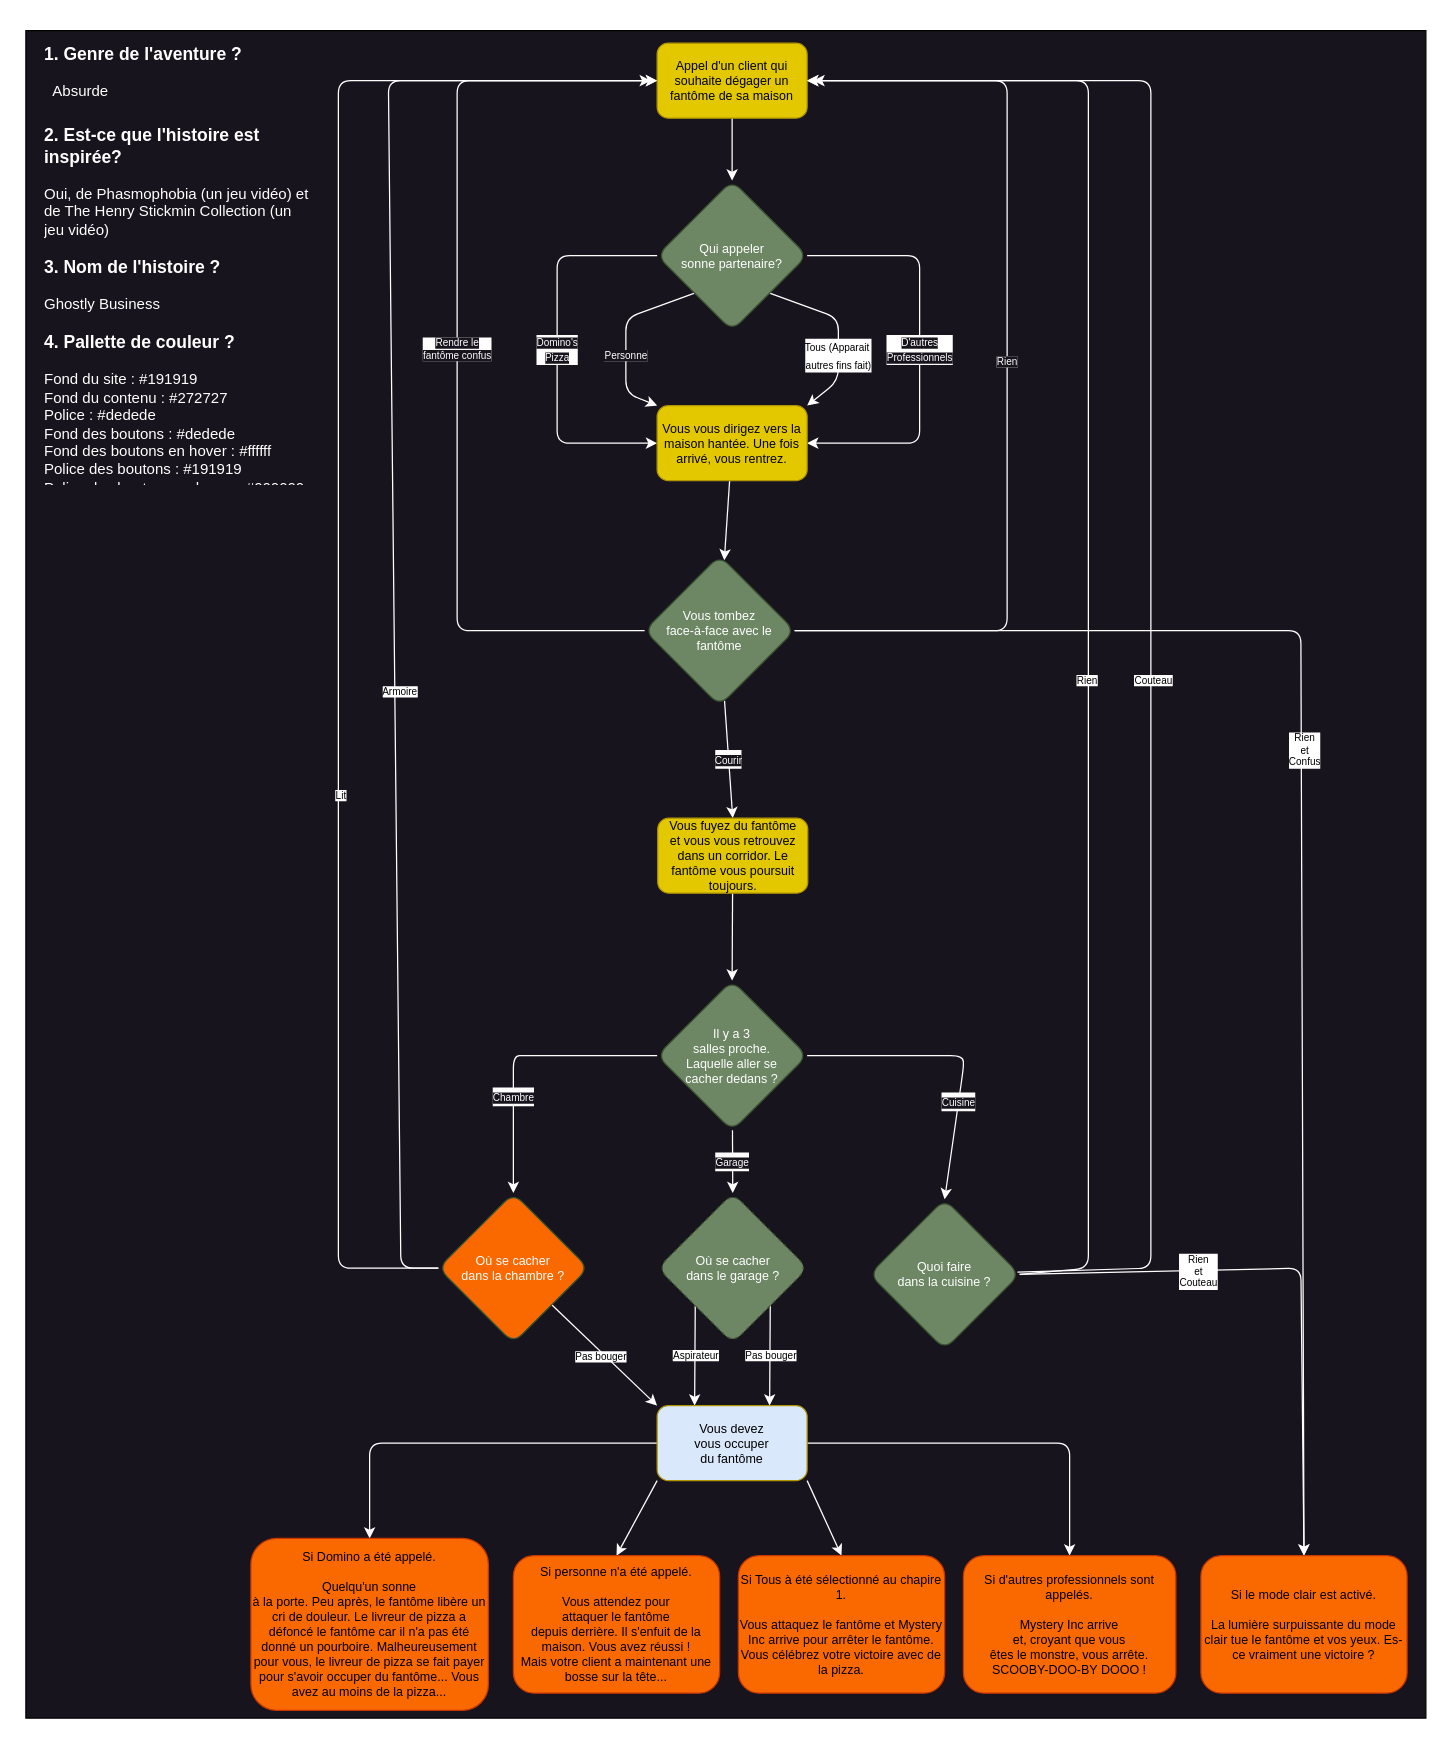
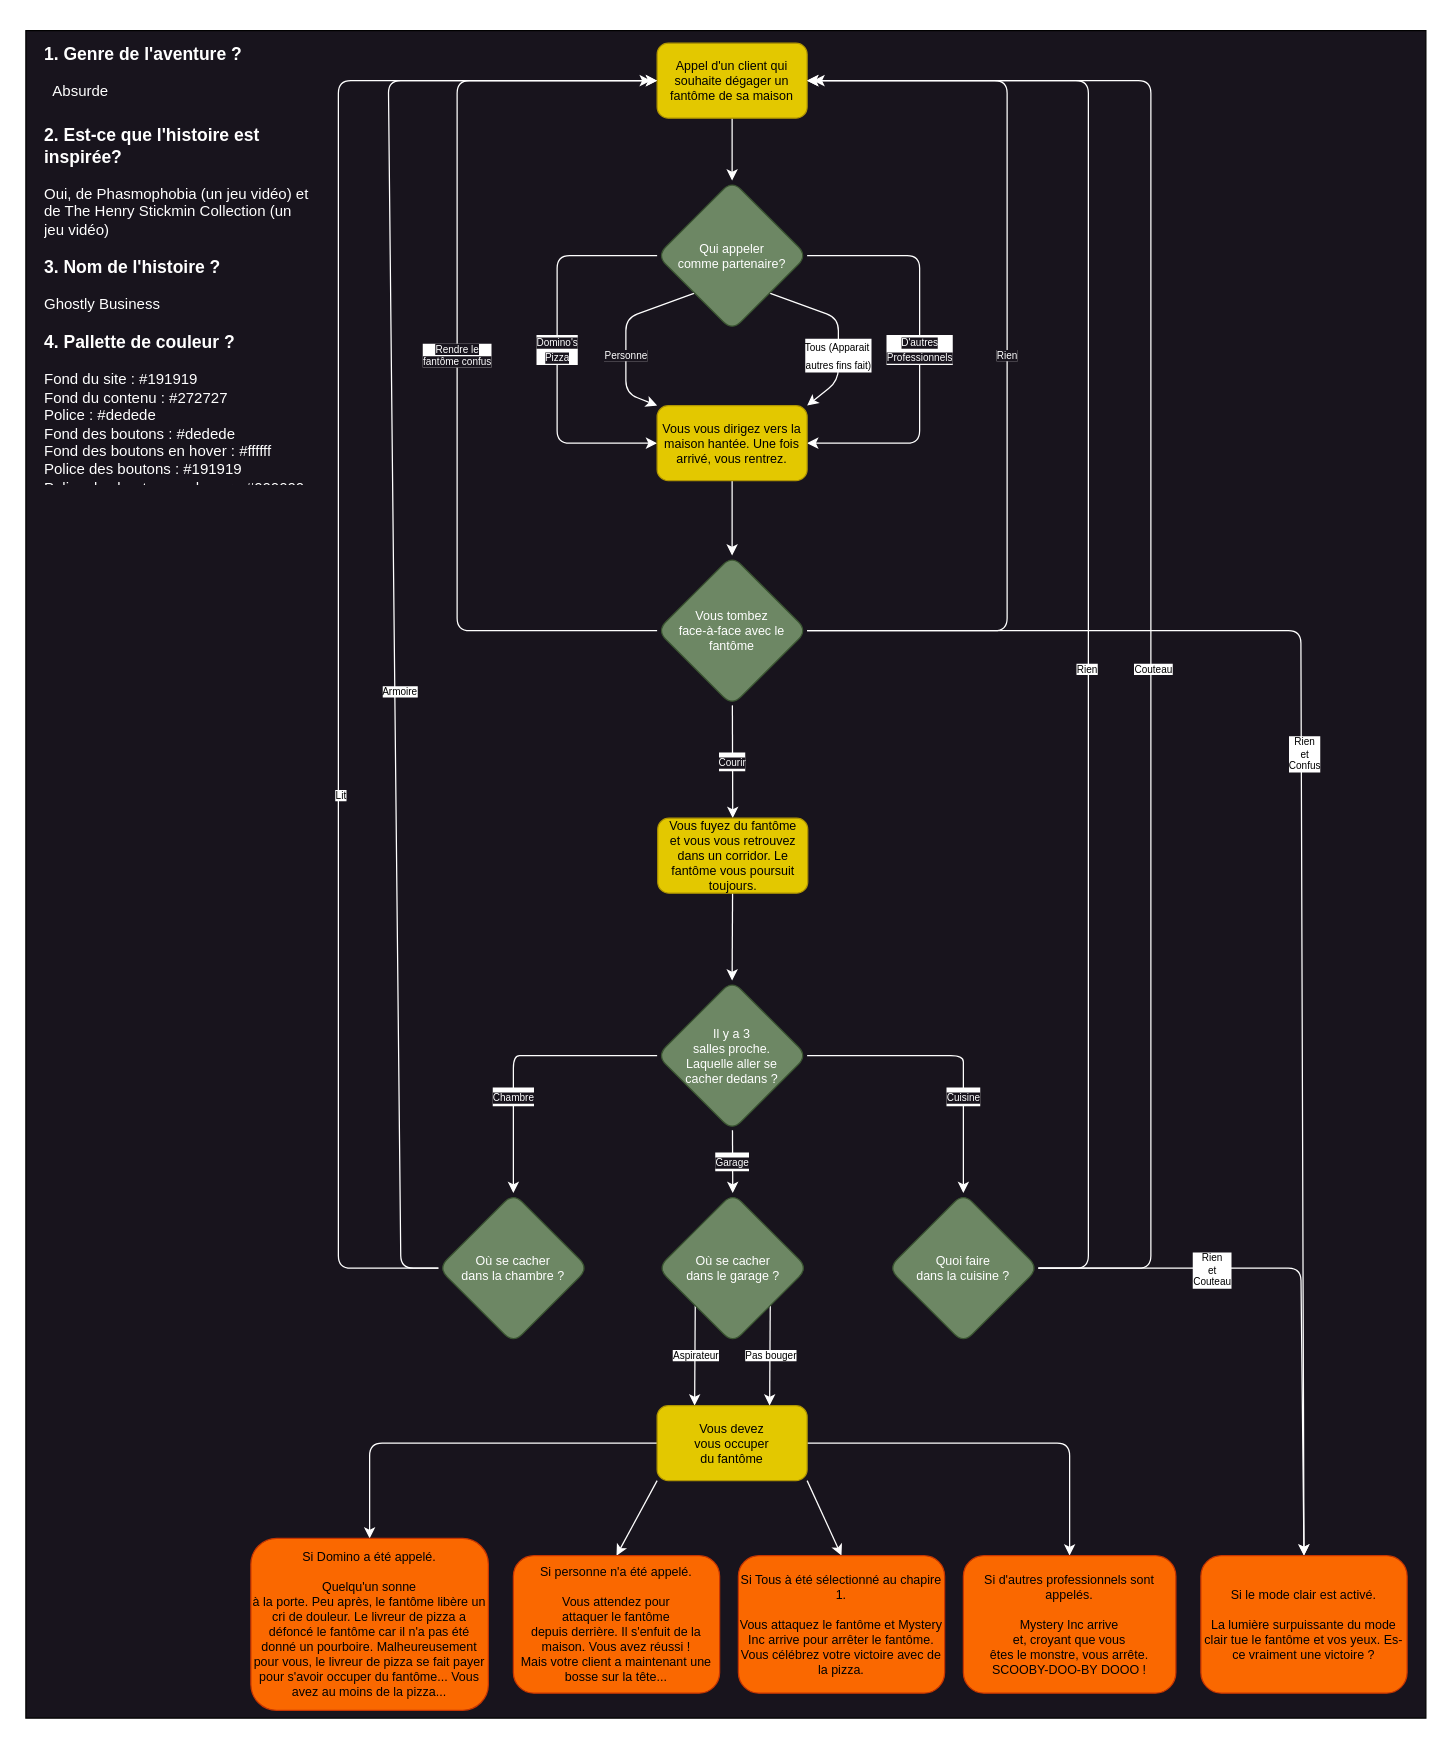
- <mxCell id="9" value="&lt;span style=&quot;font-size: 10px;&quot;&gt;Qui appeler&lt;br&gt;sonne partenaire?&lt;br&gt;&lt;/span&gt;" style="rhombus;whiteSpace=wrap;html=1;fontSize=8;rounded=1;fillColor=#6d8764;fontColor=#ffffff;strokeColor=#3A5431;" parent="1" vertex="1"><mxGeometry x="525" y="144" width="120" height="120" as="geometry" /></mxCell>
+ <mxCell id="9" value="&lt;span style=&quot;font-size: 10px;&quot;&gt;Qui appeler&lt;br&gt;comme partenaire?&lt;br&gt;&lt;/span&gt;" style="rhombus;whiteSpace=wrap;html=1;fontSize=8;rounded=1;fillColor=#6d8764;fontColor=#ffffff;strokeColor=#3A5431;" parent="1" vertex="1"><mxGeometry x="525" y="144" width="120" height="120" as="geometry" /></mxCell>
- <mxCell id="17" value="&lt;span style=&quot;font-size: 10px;&quot;&gt;Vous tombez &lt;br&gt;face-à-face avec le fantôme&lt;/span&gt;" style="rhombus;whiteSpace=wrap;html=1;fontSize=8;rounded=1;fillColor=#6d8764;fontColor=#ffffff;strokeColor=#3A5431;" parent="1" vertex="1"><mxGeometry x="515" y="444" width="120" height="120" as="geometry" /></mxCell>
+ <mxCell id="17" value="&lt;span style=&quot;font-size: 10px;&quot;&gt;Vous tombez &lt;br&gt;face-à-face avec le fantôme&lt;/span&gt;" style="rhombus;whiteSpace=wrap;html=1;fontSize=8;rounded=1;fillColor=#6d8764;fontColor=#ffffff;strokeColor=#3A5431;" parent="1" vertex="1"><mxGeometry x="525" y="444" width="120" height="120" as="geometry" /></mxCell>
- <mxCell id="41" value="&lt;font style=&quot;font-size: 10px;&quot;&gt;Où se cacher&lt;br&gt;dans la chambre ?&lt;br&gt;&lt;/font&gt;" style="rhombus;whiteSpace=wrap;html=1;fontSize=8;rounded=1;fillColor=#fa6800;fontColor=#ffffff;strokeColor=#3A5431;" vertex="1" parent="1"><mxGeometry x="350" y="954" width="120" height="120" as="geometry" /></mxCell>
+ <mxCell id="41" value="&lt;font style=&quot;font-size: 10px;&quot;&gt;Où se cacher&lt;br&gt;dans la chambre ?&lt;br&gt;&lt;/font&gt;" style="rhombus;whiteSpace=wrap;html=1;fontSize=8;rounded=1;fillColor=#6d8764;fontColor=#ffffff;strokeColor=#3A5431;" vertex="1" parent="1"><mxGeometry x="350" y="954" width="120" height="120" as="geometry" /></mxCell>
- <mxCell id="44" value="&lt;font style=&quot;font-size: 10px;&quot;&gt;Où se cacher&lt;br&gt;dans le garage ?&lt;br&gt;&lt;/font&gt;" style="rhombus;whiteSpace=wrap;html=1;fontSize=8;rounded=1;fillColor=#6d8764;fontColor=#ffffff;strokeColor=#3A5431;dashed=1;" vertex="1" parent="1"><mxGeometry x="525.5" y="954" width="120" height="120" as="geometry" /></mxCell>
+ <mxCell id="44" value="&lt;font style=&quot;font-size: 10px;&quot;&gt;Où se cacher&lt;br&gt;dans le garage ?&lt;br&gt;&lt;/font&gt;" style="rhombus;whiteSpace=wrap;html=1;fontSize=8;rounded=1;fillColor=#6d8764;fontColor=#ffffff;strokeColor=#3A5431;" vertex="1" parent="1"><mxGeometry x="525.5" y="954" width="120" height="120" as="geometry" /></mxCell>
- <mxCell id="51" value="&lt;font style=&quot;font-size: 10px;&quot;&gt;Quoi faire&lt;br&gt;dans la cuisine ?&lt;br&gt;&lt;/font&gt;" style="rhombus;whiteSpace=wrap;html=1;fontSize=8;rounded=1;fillColor=#6d8764;fontColor=#ffffff;strokeColor=#3A5431;" vertex="1" parent="1"><mxGeometry x="695" y="959" width="120" height="120" as="geometry" /></mxCell>
+ <mxCell id="51" value="&lt;font style=&quot;font-size: 10px;&quot;&gt;Quoi faire&lt;br&gt;dans la cuisine ?&lt;br&gt;&lt;/font&gt;" style="rhombus;whiteSpace=wrap;html=1;fontSize=8;rounded=1;fillColor=#6d8764;fontColor=#ffffff;strokeColor=#3A5431;" vertex="1" parent="1"><mxGeometry x="710" y="954" width="120" height="120" as="geometry" /></mxCell>
- <mxCell id="39" style="edgeStyle=none;html=1;entryX=0;entryY=0;entryDx=0;entryDy=0;fontSize=8;strokeColor=#FFFFFF;" edge="1" parent="1" source="41" target="28"><mxGeometry relative="1" as="geometry" /></mxCell>
- <mxCell id="40" value="Pas bouger" style="edgeLabel;html=1;align=center;verticalAlign=middle;resizable=0;points=[];fontSize=8;" vertex="1" connectable="0" parent="39"><mxGeometry x="0.212" relative="1" as="geometry"><mxPoint x="-12" y="-8" as="offset" /></mxGeometry></mxCell>
- <mxCell id="28" value="&lt;span style=&quot;font-size: 10px;&quot;&gt;Vous devez&lt;br&gt;vous occuper&lt;br&gt;du fantôme&lt;br&gt;&lt;/span&gt;" style="rounded=1;whiteSpace=wrap;html=1;fontSize=8;fillColor=#dae8fc;fontColor=#000000;strokeColor=#B09500;" parent="1" vertex="1"><mxGeometry x="525" y="1124" width="120" height="60" as="geometry" /></mxCell>
+ <mxCell id="28" value="&lt;span style=&quot;font-size: 10px;&quot;&gt;Vous devez&lt;br&gt;vous occuper&lt;br&gt;du fantôme&lt;br&gt;&lt;/span&gt;" style="rounded=1;whiteSpace=wrap;html=1;fontSize=8;fillColor=#e3c800;fontColor=#000000;strokeColor=#B09500;" parent="1" vertex="1"><mxGeometry x="525" y="1124" width="120" height="60" as="geometry" /></mxCell>
